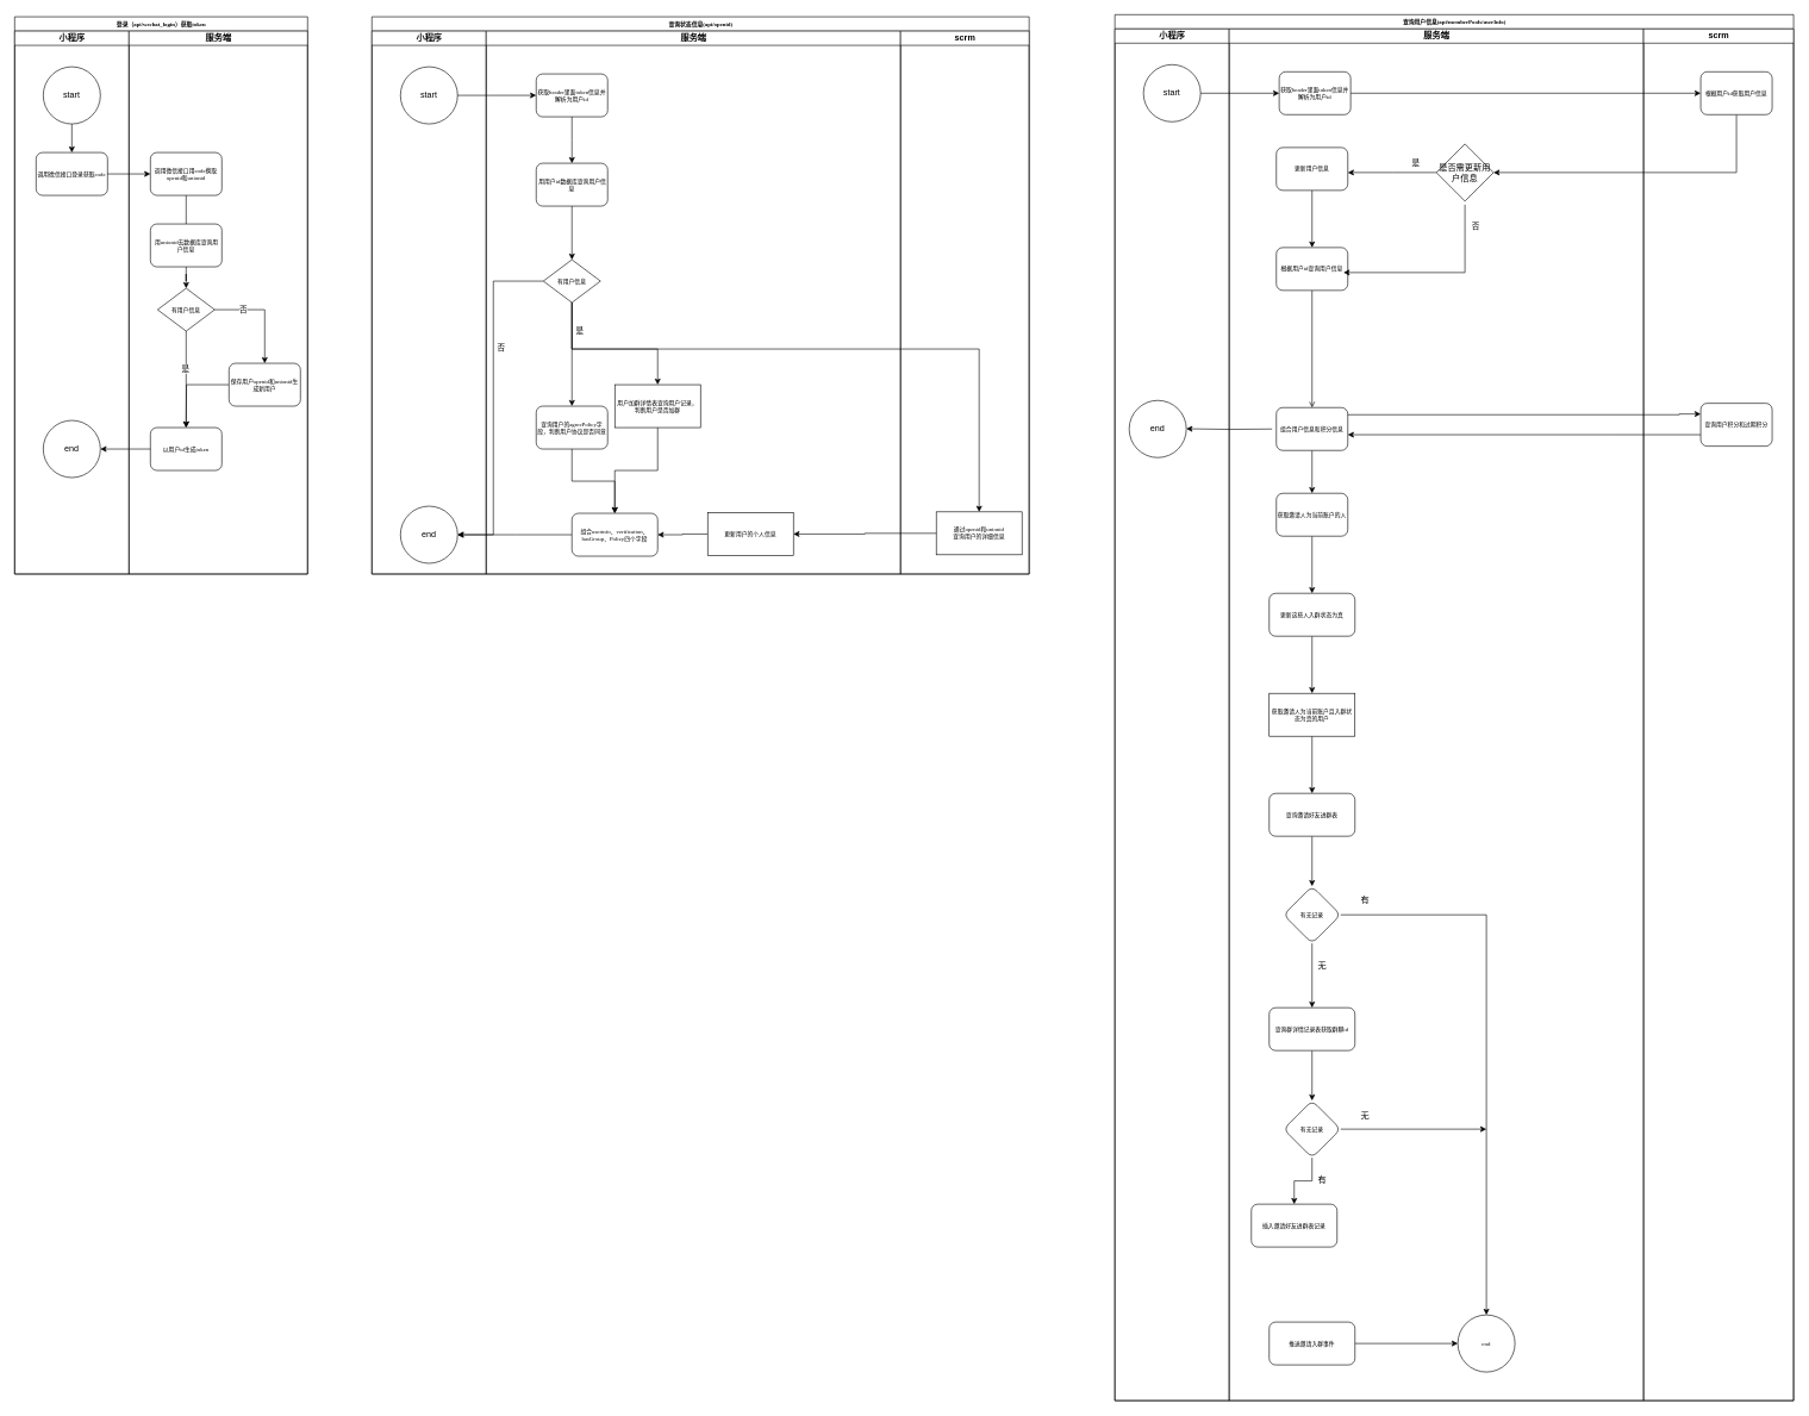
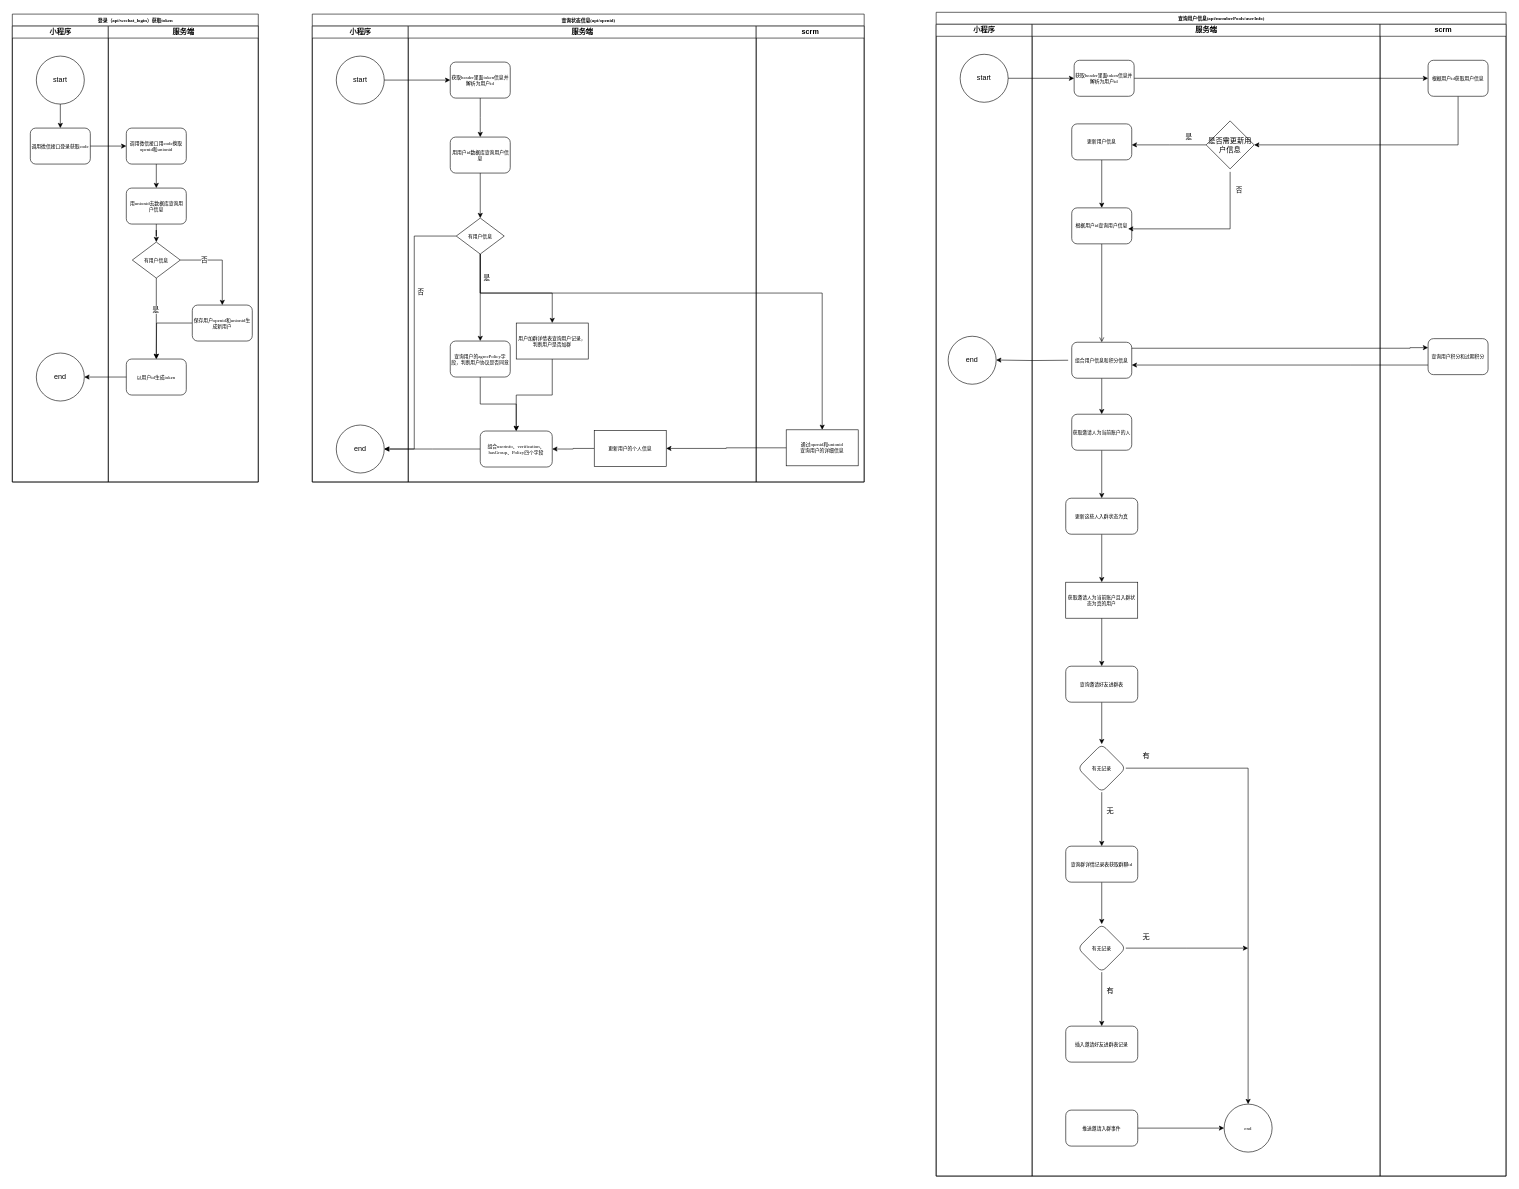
- <mxCell id="9" value="" style="edgeStyle=orthogonalEdgeStyle;rounded=0;orthogonalLoop=1;jettySize=auto;html=1;endArrow=none;" edge="1" parent="8" source="10" target="12"><mxGeometry relative="1" as="geometry" /></mxCell>
+ <mxCell id="9" value="" style="edgeStyle=orthogonalEdgeStyle;rounded=0;orthogonalLoop=1;jettySize=auto;html=1;" edge="1" parent="8" source="10" target="12"><mxGeometry relative="1" as="geometry" /></mxCell>
- <mxCell id="91" value="插入邀请好友进群表记录" style="whiteSpace=wrap;html=1;fontSize=8;fontFamily=Verdana;rounded=1;shadow=0;labelBackgroundColor=none;strokeWidth=1;" vertex="1" parent="59"><mxGeometry x="31" y="1645" width="120" height="60" as="geometry" /></mxCell>
+ <mxCell id="91" value="插入邀请好友进群表记录" style="whiteSpace=wrap;html=1;fontSize=8;fontFamily=Verdana;rounded=1;shadow=0;labelBackgroundColor=none;strokeWidth=1;" vertex="1" parent="59"><mxGeometry x="56" y="1670" width="120" height="60" as="geometry" /></mxCell>
